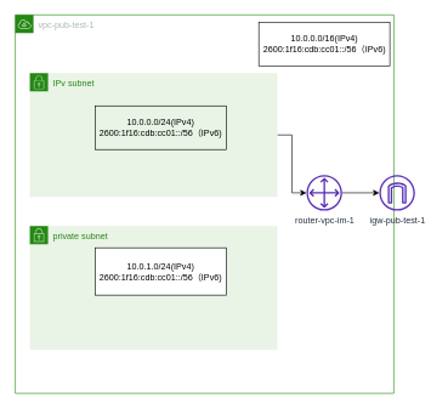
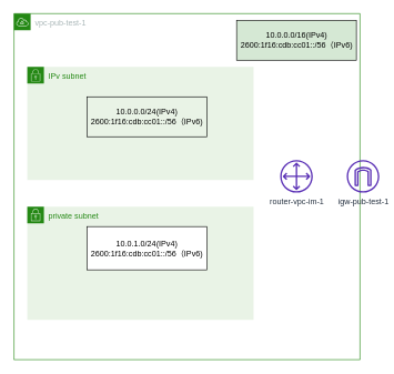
- <mxCell id="11" value="10.0.0.0/16(IPv4)&lt;br&gt;2600:1f16:cdb:cc01::/56（IPv6)" style="whiteSpace=wrap;html=1;" vertex="1" parent="1"><mxGeometry x="354.5" y="30" width="180" height="60" as="geometry" /></mxCell>
+ <mxCell id="11" value="10.0.0.0/16(IPv4)&lt;br&gt;2600:1f16:cdb:cc01::/56（IPv6)" style="whiteSpace=wrap;html=1;fillColor=#d5e8d4;" vertex="1" parent="1"><mxGeometry x="354.5" y="30" width="180" height="60" as="geometry" /></mxCell>
- <mxCell id="6" style="edgeStyle=orthogonalEdgeStyle;rounded=0;orthogonalLoop=1;jettySize=auto;html=1;exitX=1;exitY=0.5;exitDx=0;exitDy=0;" edge="1" parent="1" source="7" target="4"><mxGeometry relative="1" as="geometry" /></mxCell>
- <mxCell id="3" value="" style="edgeStyle=orthogonalEdgeStyle;rounded=0;orthogonalLoop=1;jettySize=auto;html=1;" edge="1" parent="1" source="4" target="5"><mxGeometry relative="1" as="geometry" /></mxCell>
